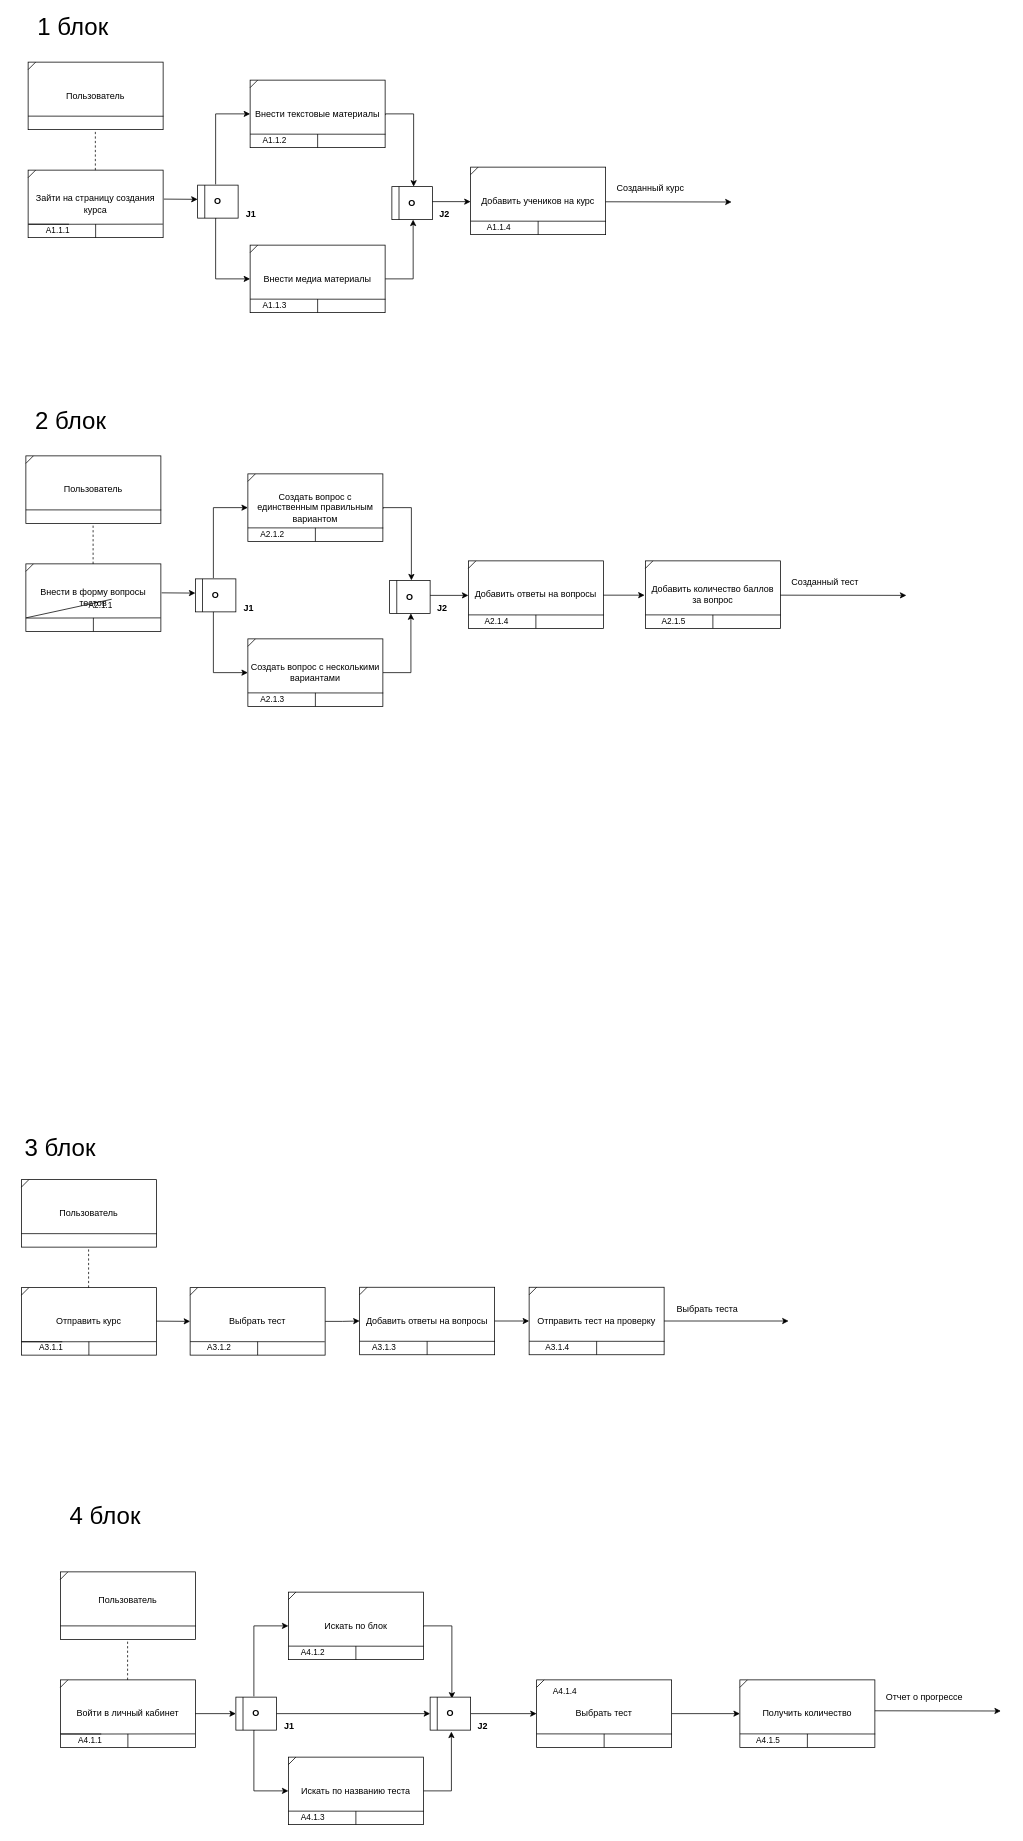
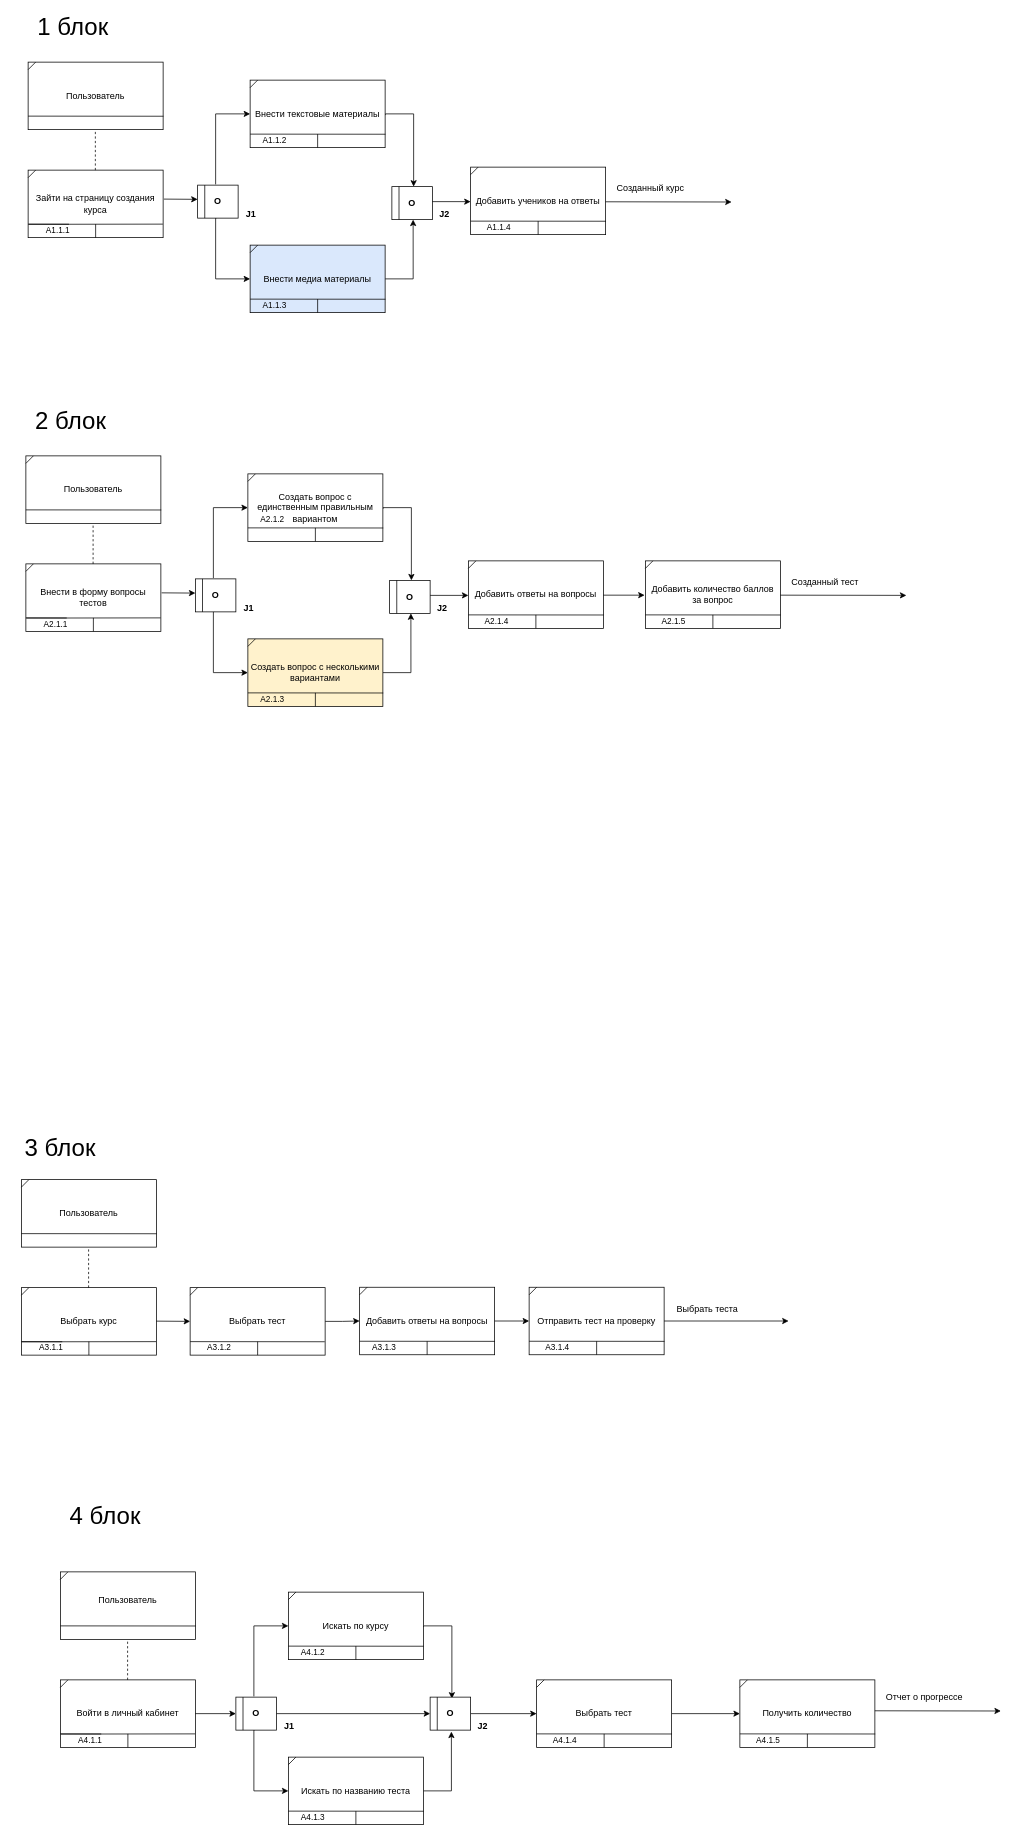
- <mxCell id="137" value="&lt;div&gt;Добавить учеников на курс&lt;/div&gt;" style="html=1;whiteSpace=wrap;" vertex="1" parent="1"><mxGeometry x="627" y="222" width="180" height="90" as="geometry" /></mxCell>
+ <mxCell id="137" value="&lt;div&gt;Добавить учеников на ответы&lt;/div&gt;" style="html=1;whiteSpace=wrap;" vertex="1" parent="1"><mxGeometry x="627" y="222" width="180" height="90" as="geometry" /></mxCell>
- <mxCell id="161" value="&lt;div&gt;Внести медиа материалы&lt;/div&gt;" style="html=1;whiteSpace=wrap;" vertex="1" parent="160"><mxGeometry width="180" height="90" as="geometry" /></mxCell>
+ <mxCell id="161" value="&lt;div&gt;Внести медиа материалы&lt;/div&gt;" style="html=1;whiteSpace=wrap;fillColor=#dae8fc;" vertex="1" parent="160"><mxGeometry width="180" height="90" as="geometry" /></mxCell>
- <mxCell id="50" value="&lt;font style=&quot;font-size: 11px;&quot;&gt;А2.1.2&lt;/font&gt;" style="text;html=1;align=center;verticalAlign=middle;whiteSpace=wrap;rounded=0;" parent="45" vertex="1"><mxGeometry x="13" y="70" width="40" height="20" as="geometry" /></mxCell>
+ <mxCell id="50" value="&lt;font style=&quot;font-size: 11px;&quot;&gt;А2.1.2&lt;/font&gt;" style="text;html=1;align=center;verticalAlign=middle;whiteSpace=wrap;rounded=0;" parent="45" vertex="1"><mxGeometry x="13" y="50" width="40" height="20" as="geometry" /></mxCell>
- <mxCell id="7" value="&lt;font style=&quot;font-size: 11px;&quot;&gt;А2.1.1&lt;/font&gt;" style="text;html=1;align=center;verticalAlign=middle;whiteSpace=wrap;rounded=0;" parent="1" vertex="1"><mxGeometry x="114" y="796" width="40" height="20" as="geometry" /></mxCell>
+ <mxCell id="7" value="&lt;font style=&quot;font-size: 11px;&quot;&gt;А2.1.1&lt;/font&gt;" style="text;html=1;align=center;verticalAlign=middle;whiteSpace=wrap;rounded=0;" parent="1" vertex="1"><mxGeometry x="54" y="821" width="40" height="20" as="geometry" /></mxCell>
- <mxCell id="40" value="&lt;div&gt;Создать вопрос с несколькими вариантами&lt;/div&gt;" style="html=1;whiteSpace=wrap;" parent="39" vertex="1"><mxGeometry width="180" height="90" as="geometry" /></mxCell>
+ <mxCell id="40" value="&lt;div&gt;Создать вопрос с несколькими вариантами&lt;/div&gt;" style="html=1;whiteSpace=wrap;fillColor=#fff2cc;" parent="39" vertex="1"><mxGeometry width="180" height="90" as="geometry" /></mxCell>
- <mxCell id="54" value="&lt;div&gt;Отправить курс&lt;/div&gt;" style="html=1;whiteSpace=wrap;" parent="1" vertex="1"><mxGeometry x="28" y="1716" width="180" height="90" as="geometry" /></mxCell>
+ <mxCell id="54" value="&lt;div&gt;Выбрать курс&lt;/div&gt;" style="html=1;whiteSpace=wrap;" parent="1" vertex="1"><mxGeometry x="28" y="1716" width="180" height="90" as="geometry" /></mxCell>
- <mxCell id="124" value="Искать по блок" style="html=1;whiteSpace=wrap;" parent="123" vertex="1"><mxGeometry width="180" height="90" as="geometry" /></mxCell>
+ <mxCell id="124" value="Искать по курсу" style="html=1;whiteSpace=wrap;" parent="123" vertex="1"><mxGeometry width="180" height="90" as="geometry" /></mxCell>
- <mxCell id="178" value="&lt;font style=&quot;font-size: 11px;&quot;&gt;А4.1.4&lt;/font&gt;" style="text;html=1;align=center;verticalAlign=middle;whiteSpace=wrap;rounded=0;" vertex="1" parent="1"><mxGeometry x="733" y="2244" width="40" height="20" as="geometry" /></mxCell>
+ <mxCell id="178" value="&lt;font style=&quot;font-size: 11px;&quot;&gt;А4.1.4&lt;/font&gt;" style="text;html=1;align=center;verticalAlign=middle;whiteSpace=wrap;rounded=0;" vertex="1" parent="1"><mxGeometry x="733" y="2309" width="40" height="20" as="geometry" /></mxCell>
